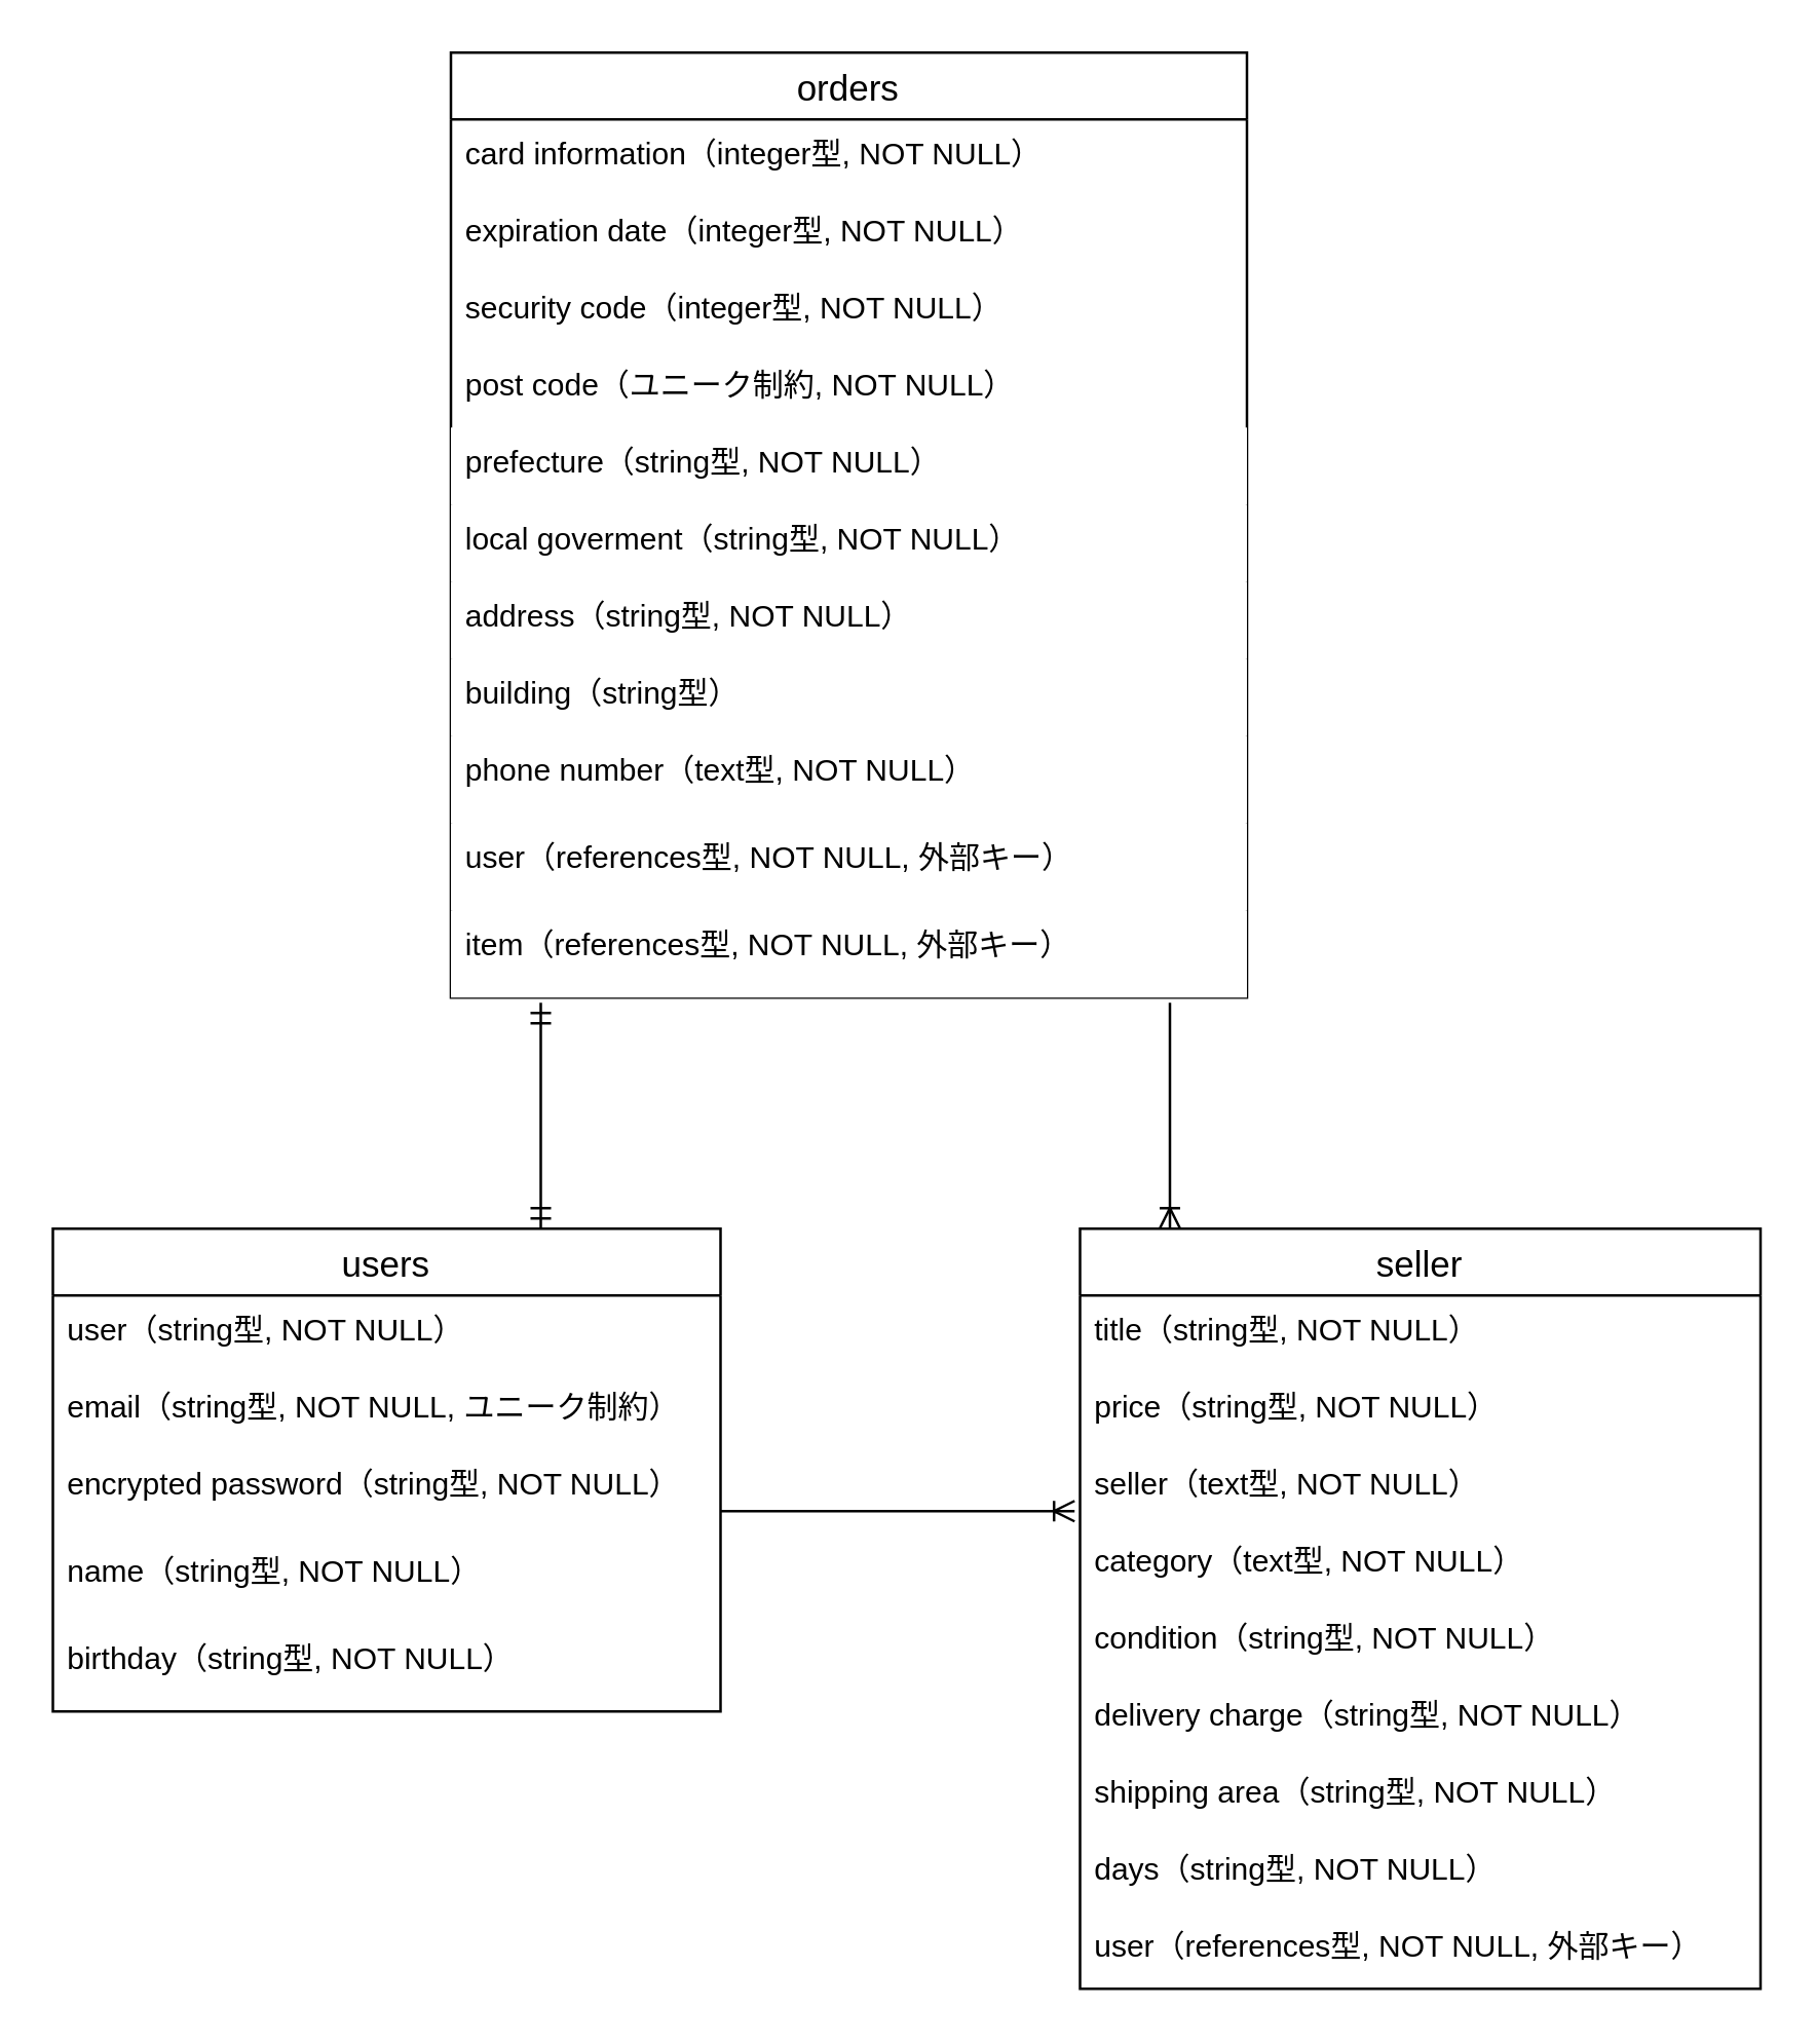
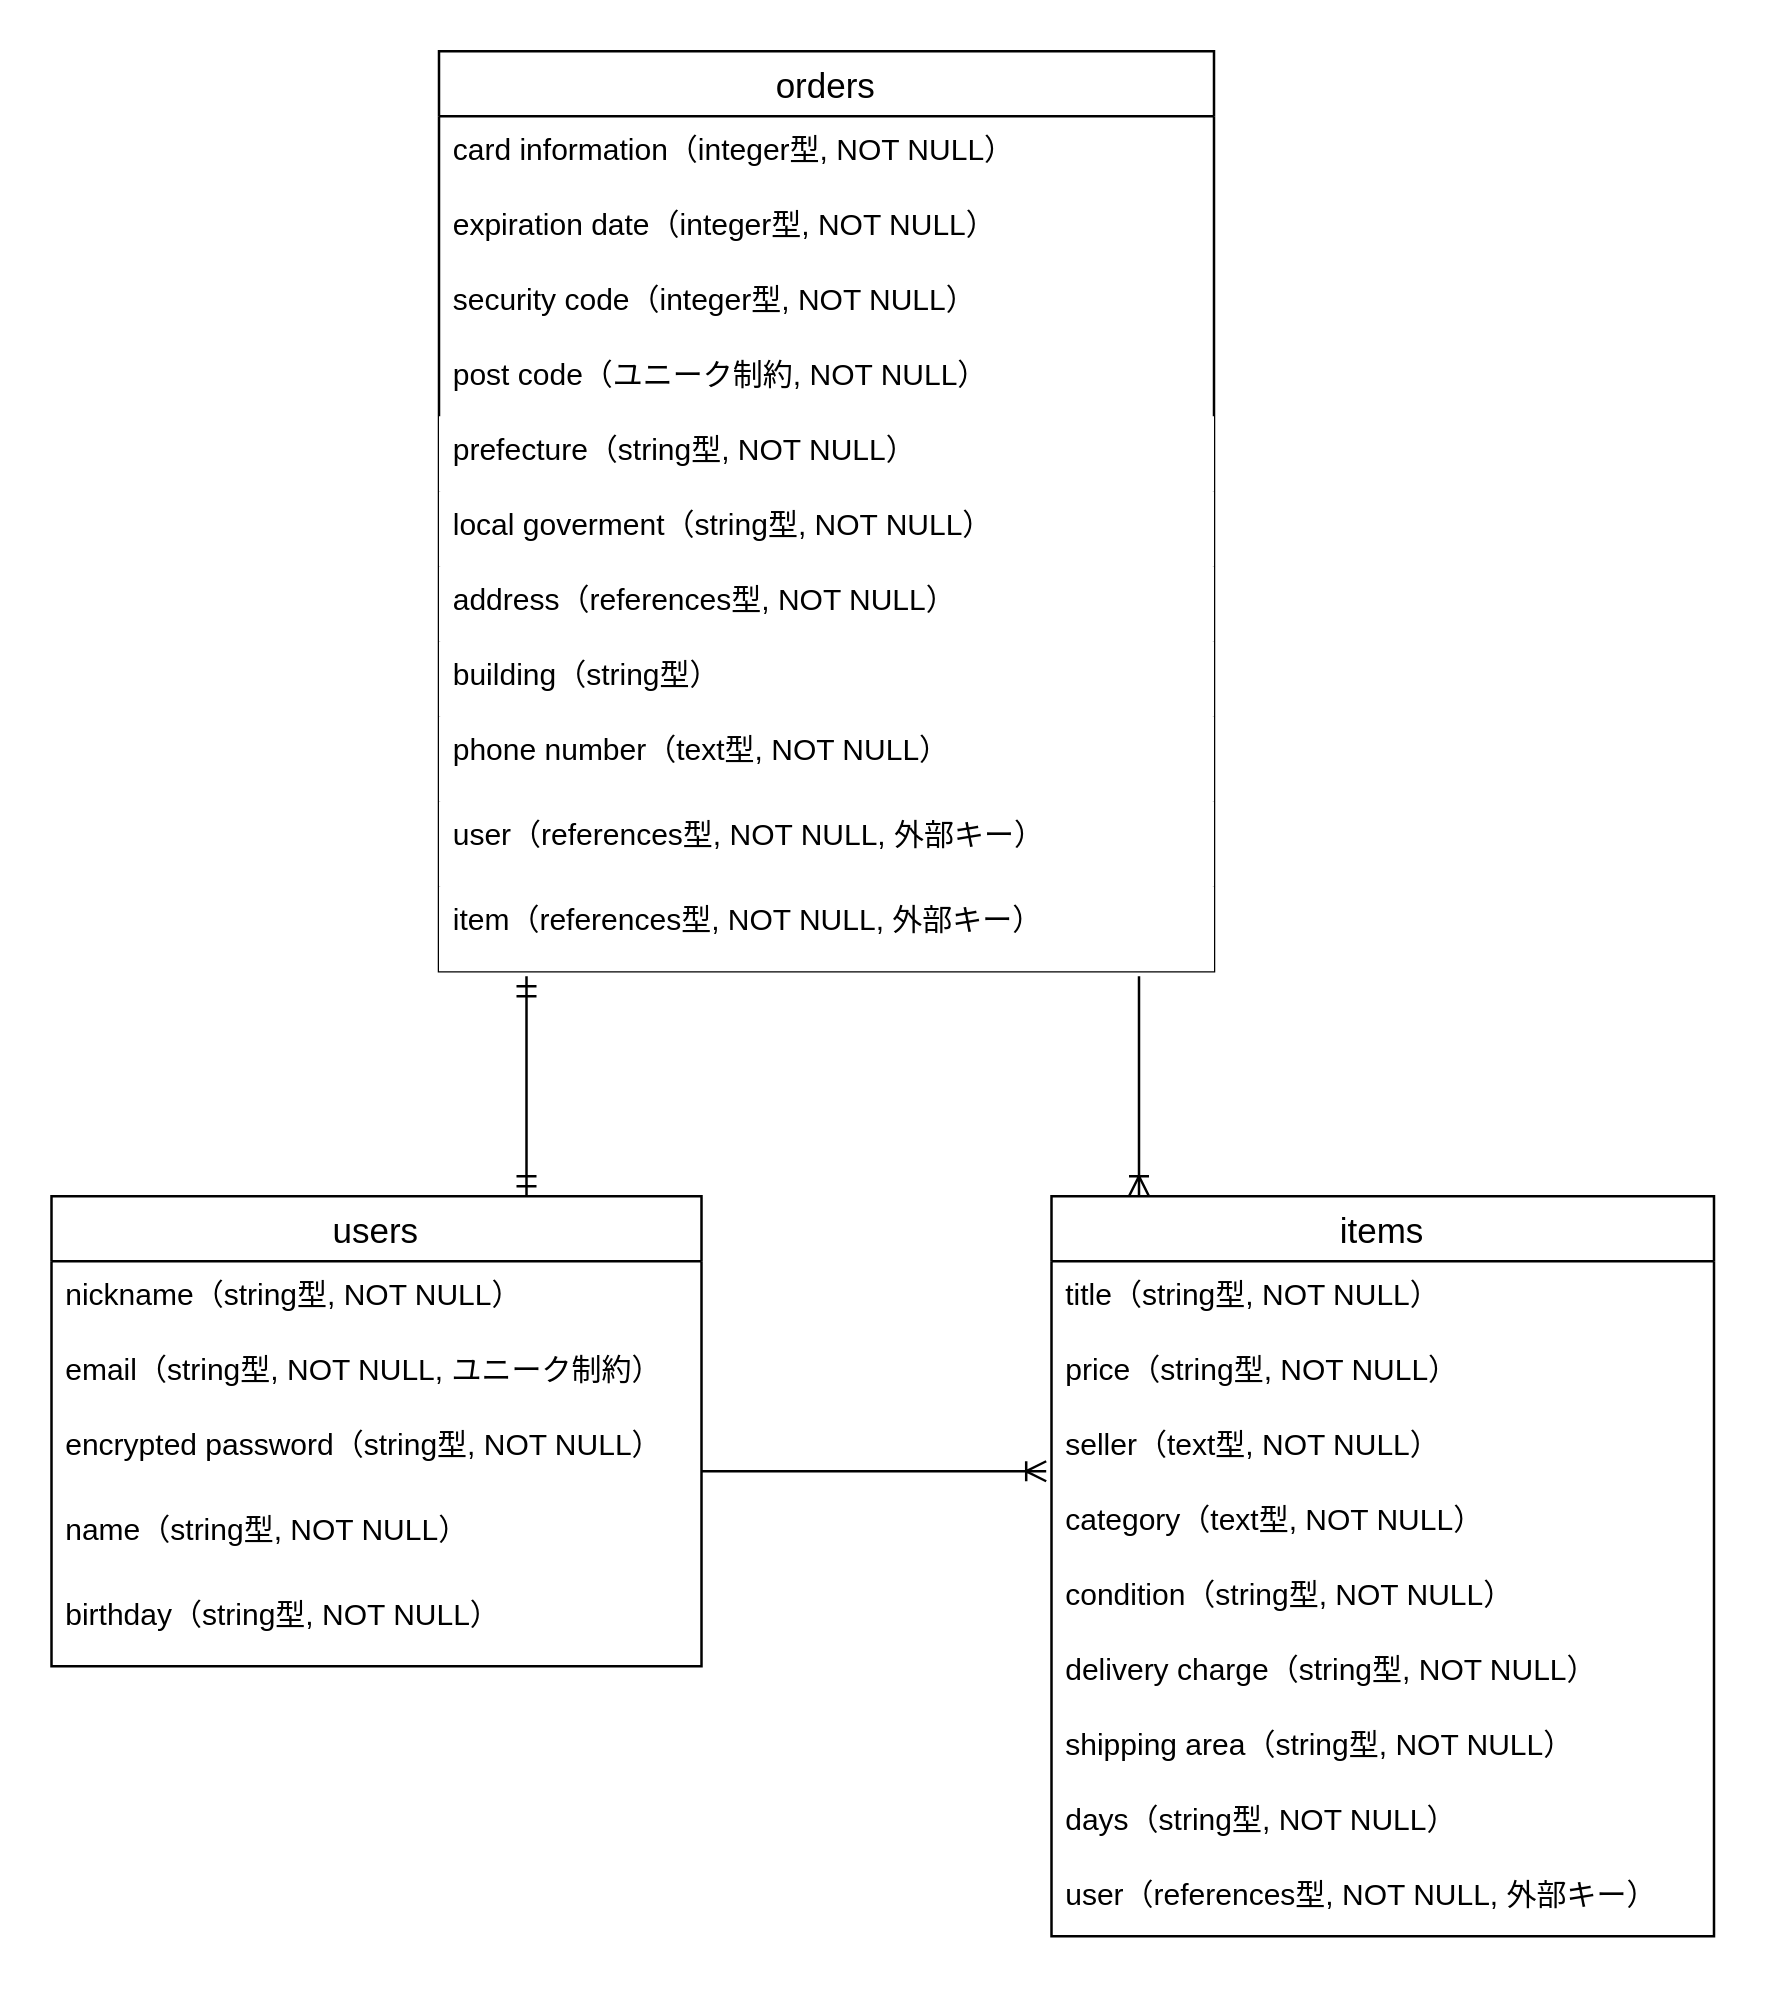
- <mxCell id="26" value="address（string型, NOT NULL）" style="text;strokeColor=none;fillColor=default;spacingLeft=4;spacingRight=4;overflow=hidden;rotatable=0;points=[[0,0.5],[1,0.5]];portConstraint=eastwest;fontSize=12;" vertex="1" parent="19"><mxGeometry y="206" width="310" height="30" as="geometry" /></mxCell>
+ <mxCell id="26" value="address（references型, NOT NULL）" style="text;strokeColor=none;fillColor=default;spacingLeft=4;spacingRight=4;overflow=hidden;rotatable=0;points=[[0,0.5],[1,0.5]];portConstraint=eastwest;fontSize=12;" vertex="1" parent="19"><mxGeometry y="206" width="310" height="30" as="geometry" /></mxCell>
- <mxCell id="8" value="seller" style="swimlane;fontStyle=0;childLayout=stackLayout;horizontal=1;startSize=26;horizontalStack=0;resizeParent=1;resizeParentMax=0;resizeLast=0;collapsible=1;marginBottom=0;align=center;fontSize=14;" vertex="1" parent="1"><mxGeometry x="420" y="478" width="265" height="296" as="geometry" /></mxCell>
+ <mxCell id="8" value="items" style="swimlane;fontStyle=0;childLayout=stackLayout;horizontal=1;startSize=26;horizontalStack=0;resizeParent=1;resizeParentMax=0;resizeLast=0;collapsible=1;marginBottom=0;align=center;fontSize=14;" vertex="1" parent="1"><mxGeometry x="420" y="478" width="265" height="296" as="geometry" /></mxCell>
- <mxCell id="3" value="user（string型, NOT NULL） " style="text;strokeColor=none;fillColor=none;spacingLeft=4;spacingRight=4;overflow=hidden;rotatable=0;points=[[0,0.5],[1,0.5]];portConstraint=eastwest;fontSize=12;" vertex="1" parent="2"><mxGeometry y="26" width="260" height="30" as="geometry" /></mxCell>
+ <mxCell id="3" value="nickname（string型, NOT NULL） " style="text;strokeColor=none;fillColor=none;spacingLeft=4;spacingRight=4;overflow=hidden;rotatable=0;points=[[0,0.5],[1,0.5]];portConstraint=eastwest;fontSize=12;" vertex="1" parent="2"><mxGeometry y="26" width="260" height="30" as="geometry" /></mxCell>
